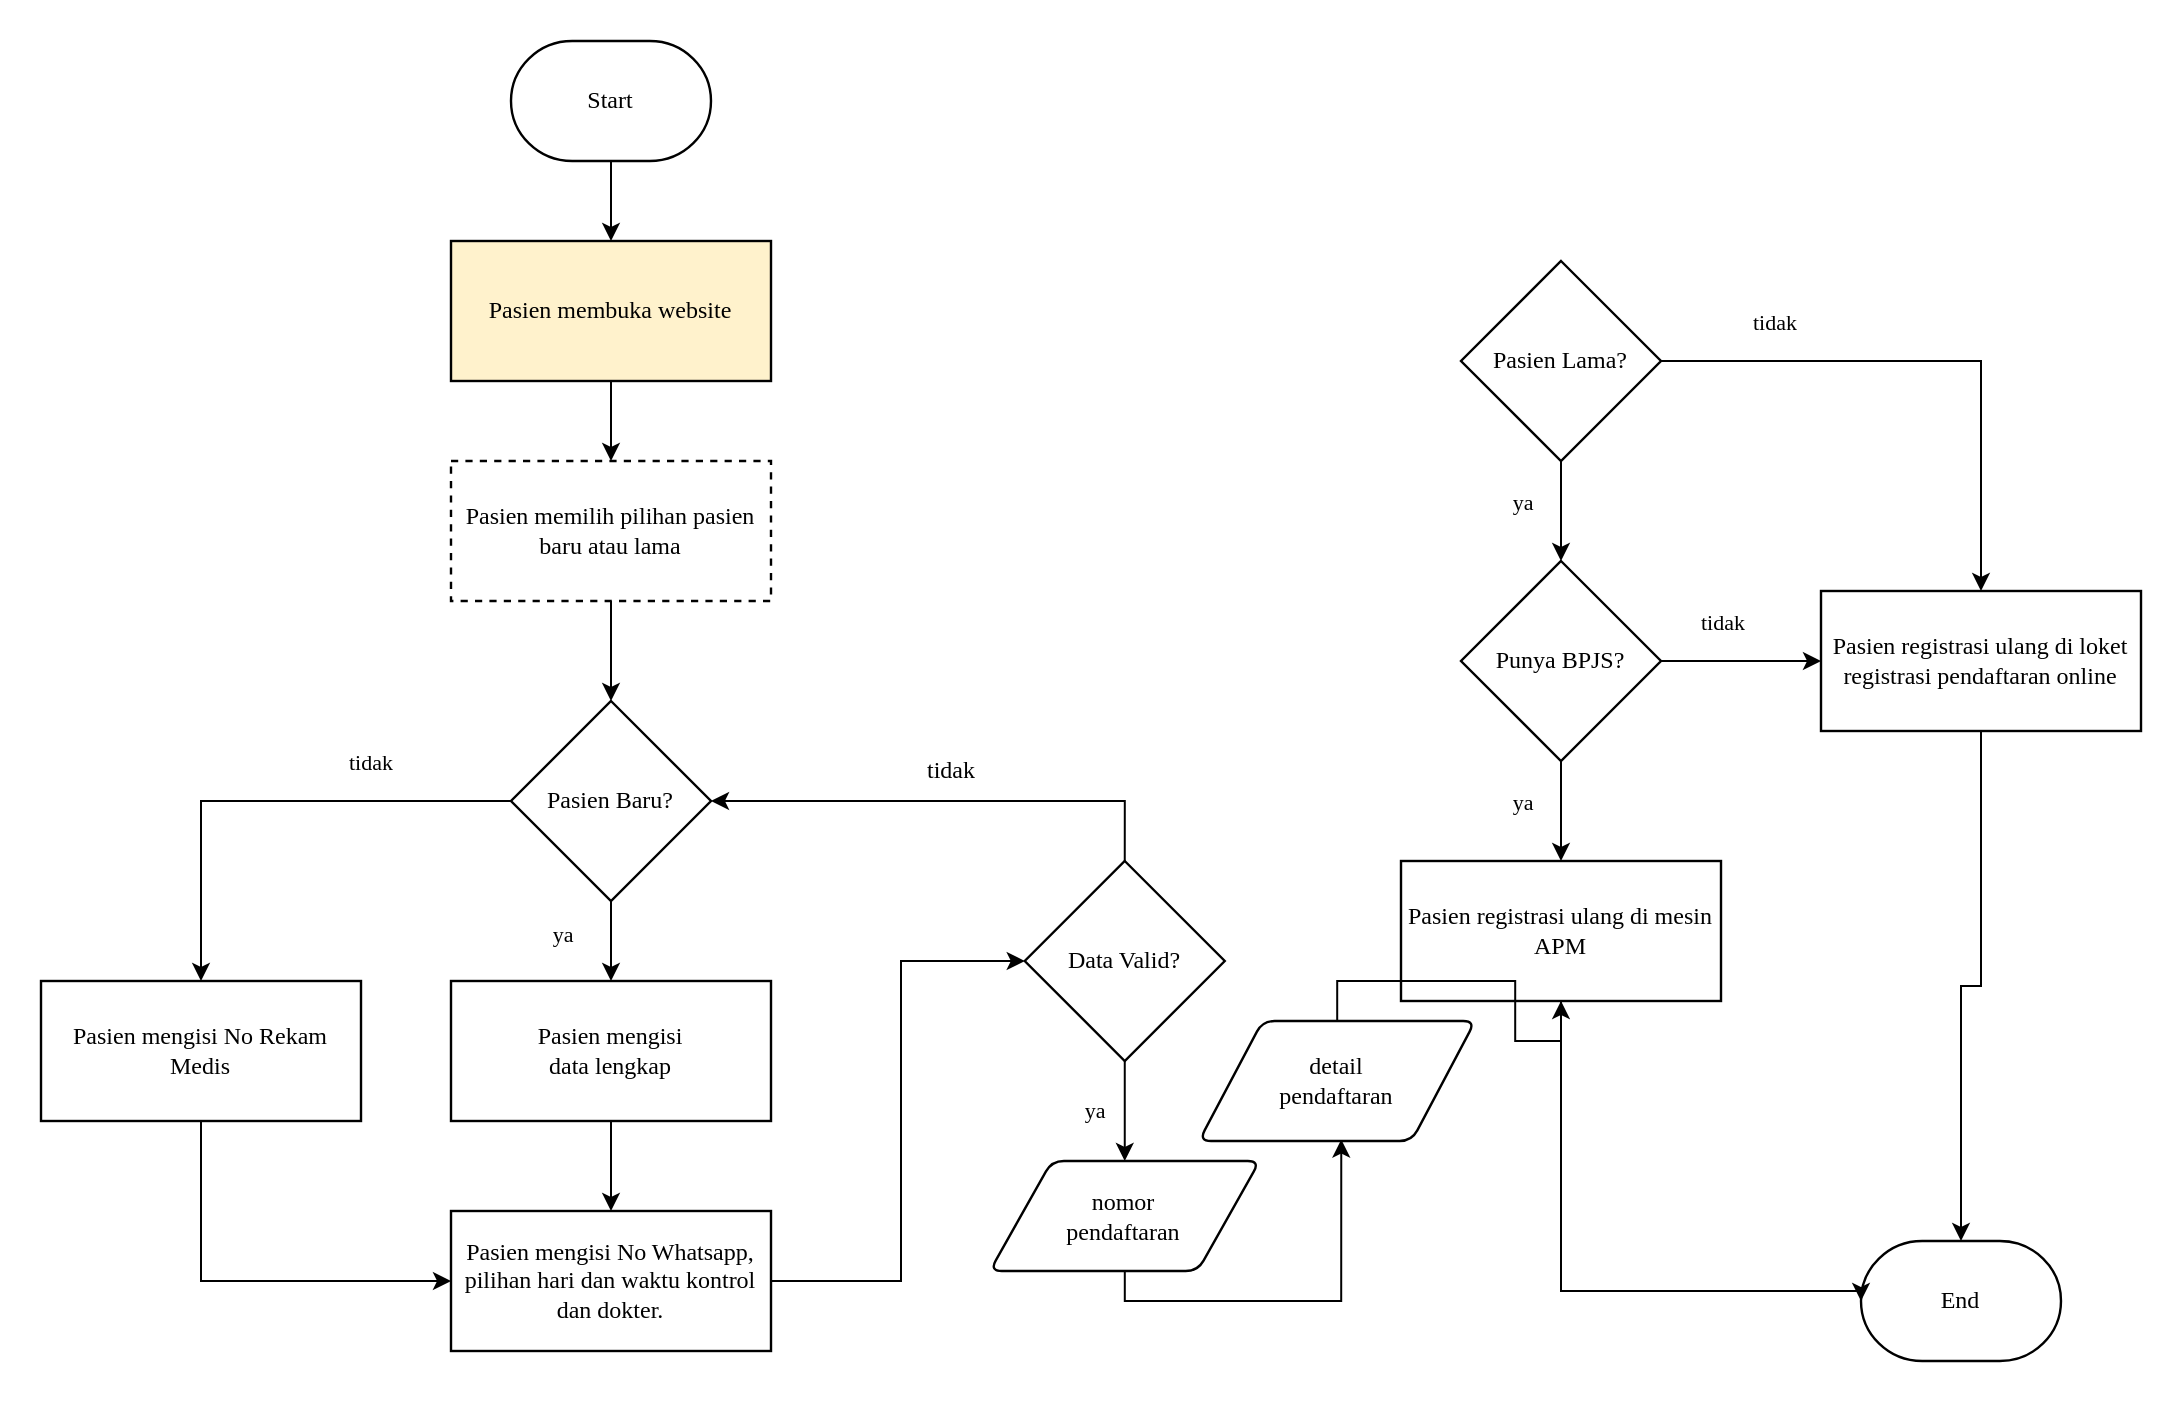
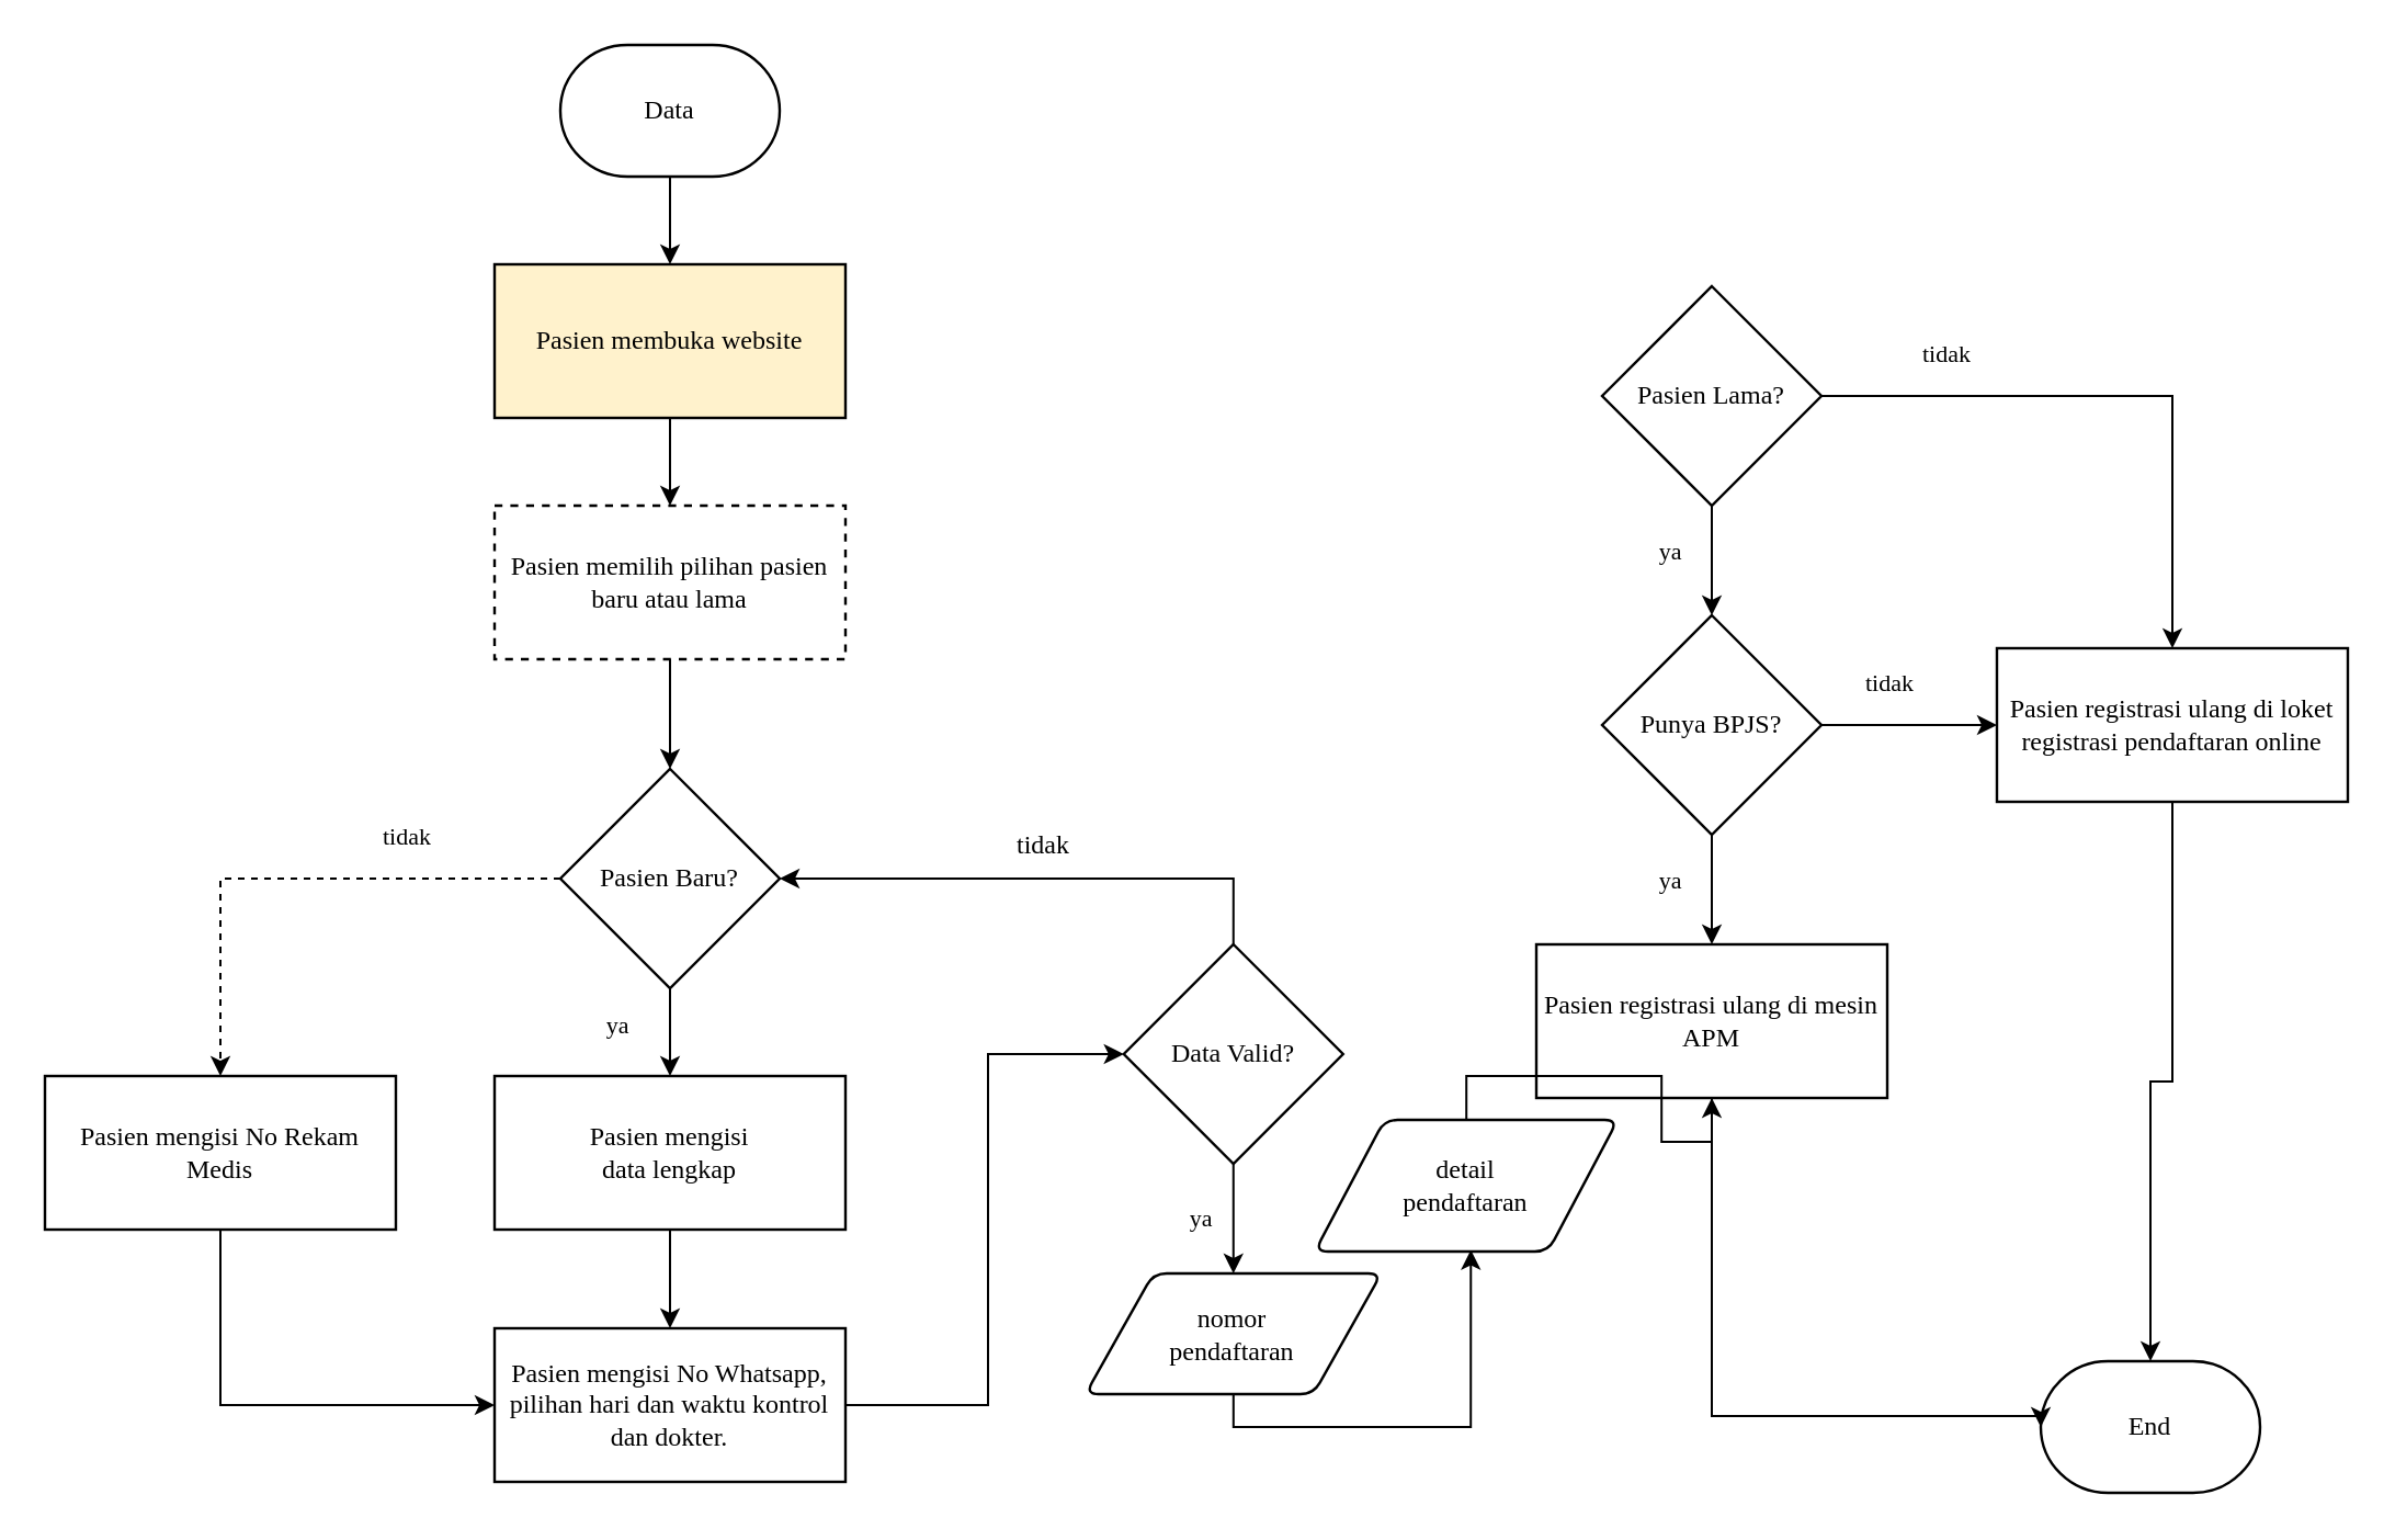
- <mxCell id="3" value="&lt;font style=&quot;font-size: 12px;&quot;&gt;Start&lt;/font&gt;" style="strokeWidth=1.2;html=1;shape=mxgraph.flowchart.terminator;whiteSpace=wrap;fontFamily=Poppins;labelBorderColor=none;labelBackgroundColor=none;fontSource=https%3A%2F%2Ffonts.googleapis.com%2Fcss%3Ffamily%3DPoppins;fontSize=12;fontStyle=0" vertex="1" parent="1"><mxGeometry x="255" y="20" width="100" height="60" as="geometry" /></mxCell>
+ <mxCell id="3" value="&lt;font style=&quot;font-size: 12px;&quot;&gt;Data&lt;/font&gt;" style="strokeWidth=1.2;html=1;shape=mxgraph.flowchart.terminator;whiteSpace=wrap;fontFamily=Poppins;labelBorderColor=none;labelBackgroundColor=none;fontSource=https%3A%2F%2Ffonts.googleapis.com%2Fcss%3Ffamily%3DPoppins;fontSize=12;fontStyle=0" vertex="1" parent="1"><mxGeometry x="255" y="20" width="100" height="60" as="geometry" /></mxCell>
- <mxCell id="8" style="edgeStyle=orthogonalEdgeStyle;rounded=0;orthogonalLoop=1;jettySize=auto;html=1;entryX=0.5;entryY=0;entryDx=0;entryDy=0;exitX=0;exitY=0.5;exitDx=0;exitDy=0;exitPerimeter=0;fontFamily=Poppins;labelBorderColor=none;labelBackgroundColor=none;fontSource=https%3A%2F%2Ffonts.googleapis.com%2Fcss%3Ffamily%3DPoppins;fontStyle=0" edge="1" parent="1" source="10" target="15"><mxGeometry relative="1" as="geometry"><mxPoint x="210" y="430" as="sourcePoint" /></mxGeometry></mxCell>
+ <mxCell id="8" style="edgeStyle=orthogonalEdgeStyle;rounded=0;orthogonalLoop=1;jettySize=auto;html=1;entryX=0.5;entryY=0;entryDx=0;entryDy=0;exitX=0;exitY=0.5;exitDx=0;exitDy=0;exitPerimeter=0;fontFamily=Poppins;labelBorderColor=none;labelBackgroundColor=none;fontSource=https%3A%2F%2Ffonts.googleapis.com%2Fcss%3Ffamily%3DPoppins;fontStyle=0;dashed=1;" edge="1" parent="1" source="10" target="15"><mxGeometry relative="1" as="geometry"><mxPoint x="210" y="430" as="sourcePoint" /></mxGeometry></mxCell>
